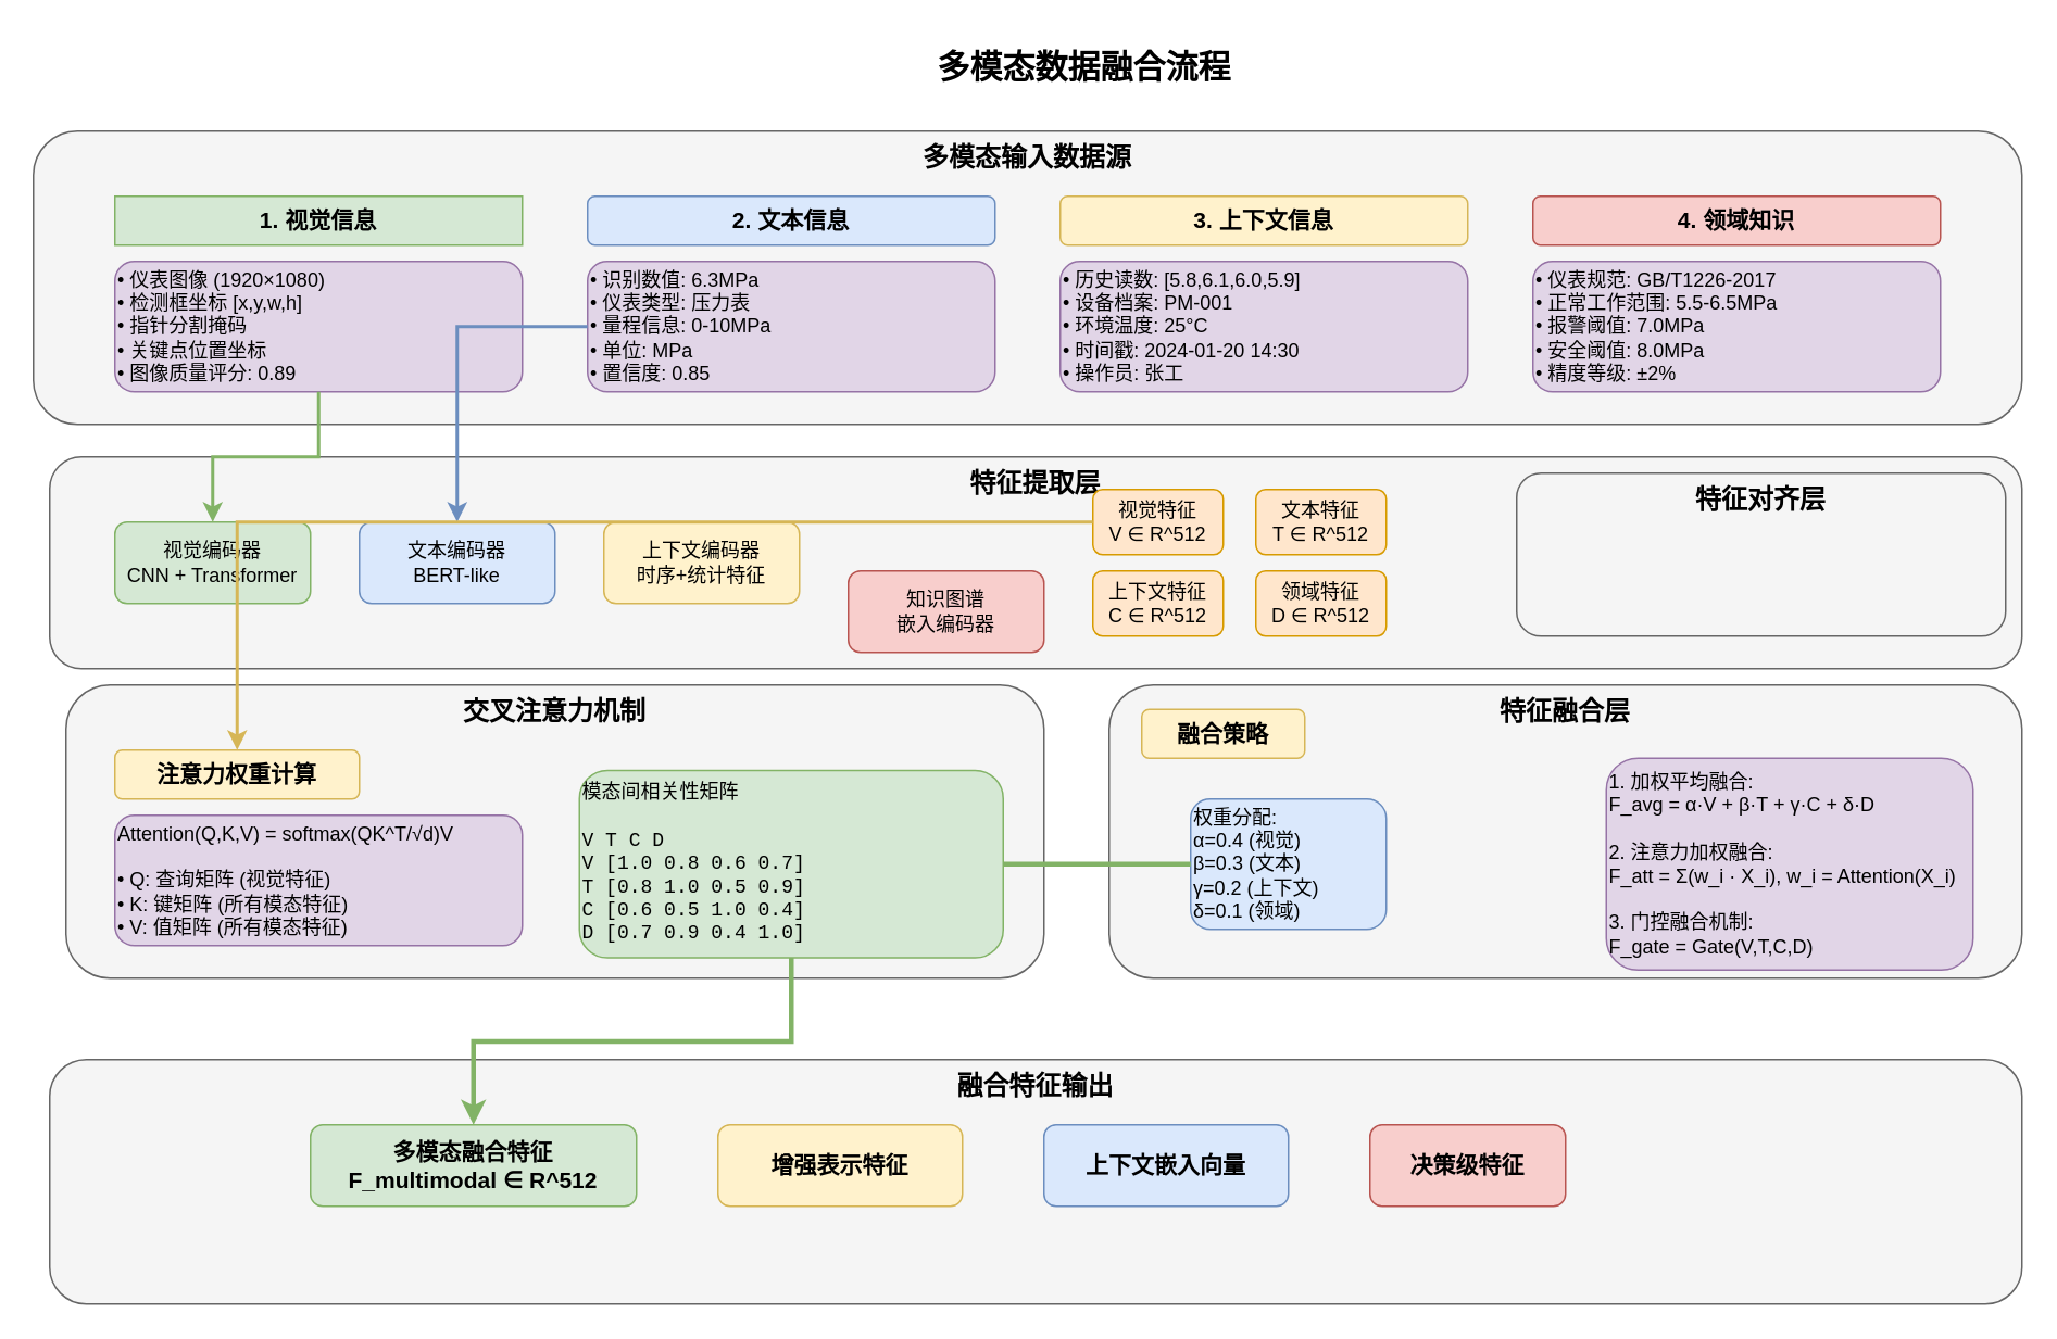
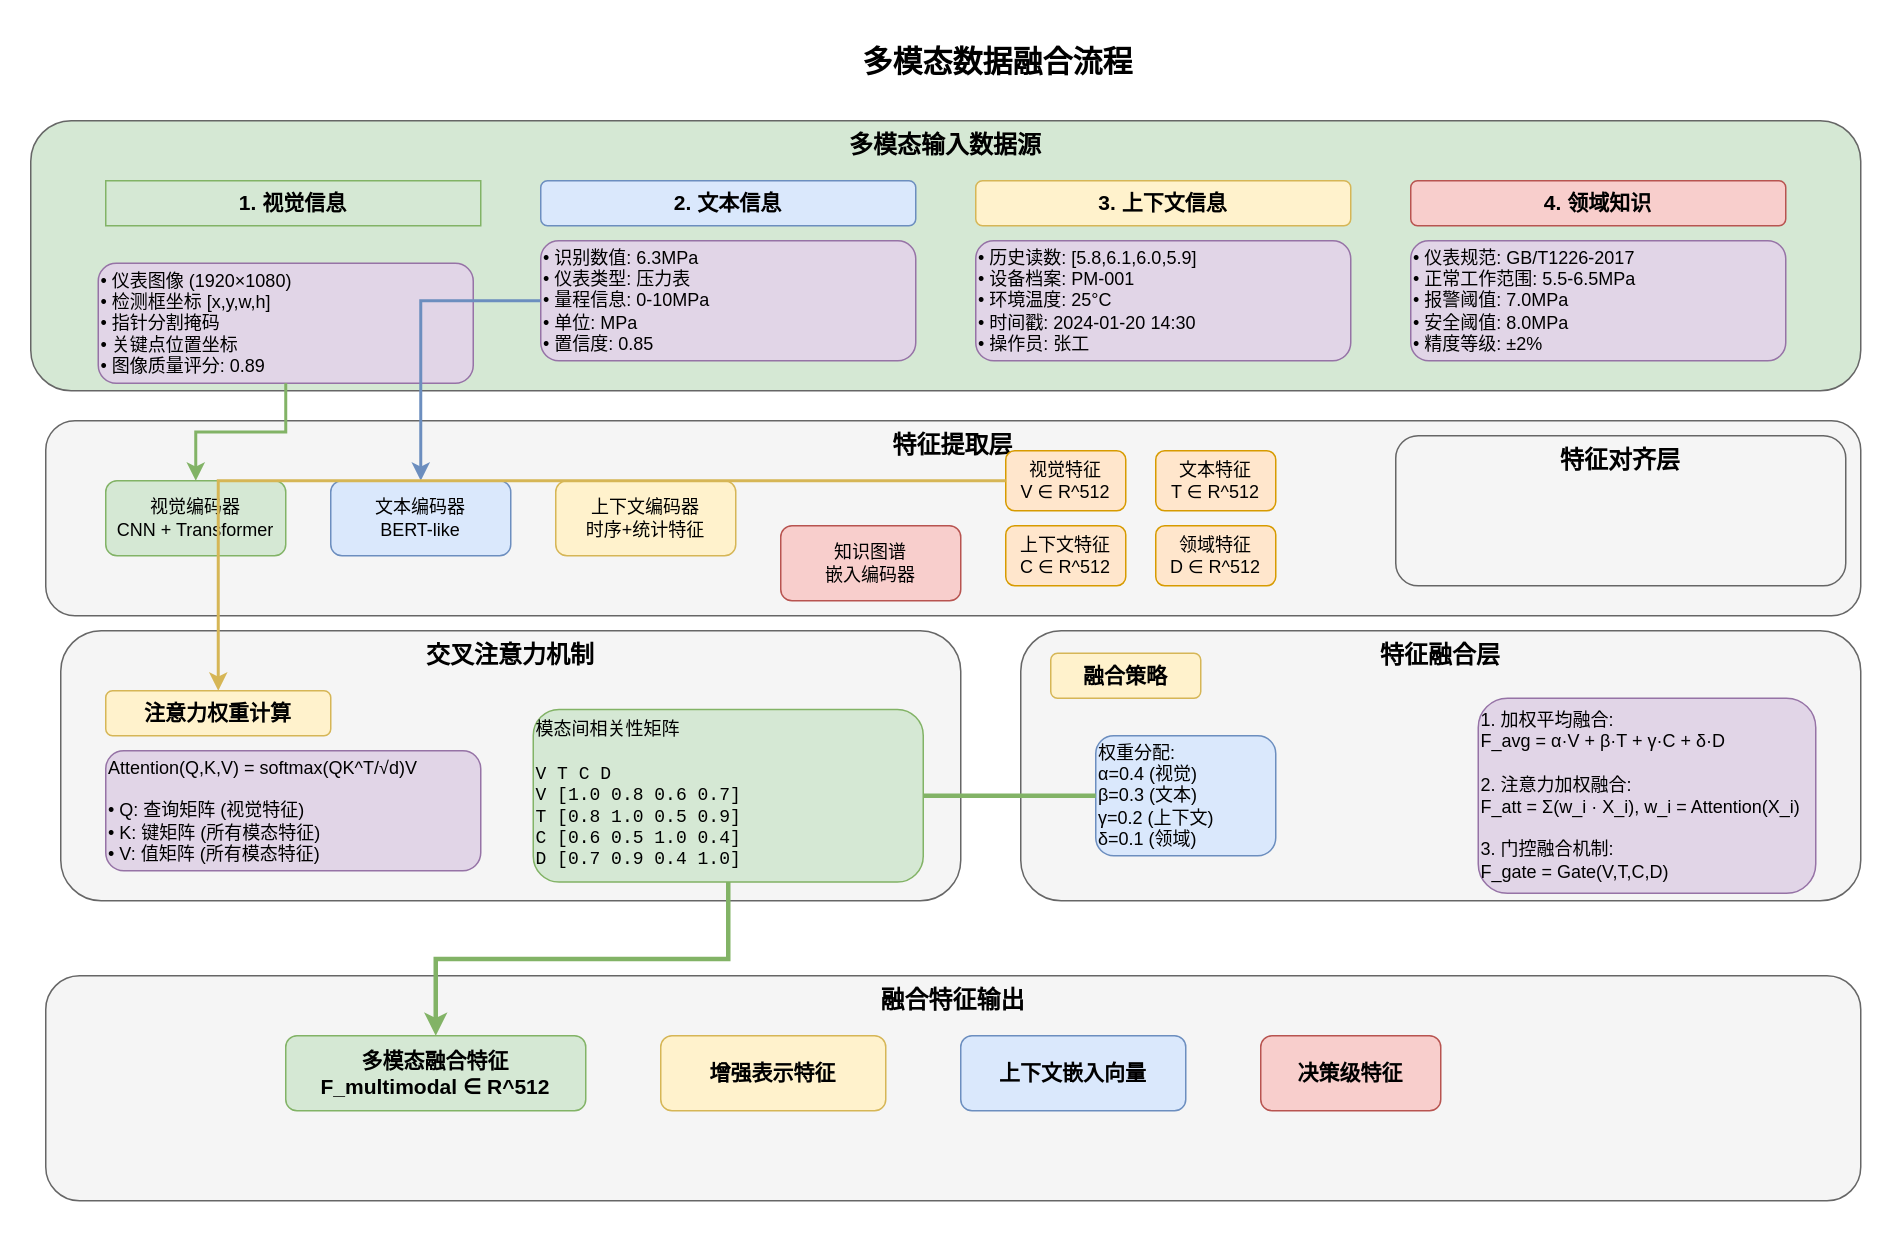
- <mxCell id="3" value="多模态输入数据源" style="rounded=1;whiteSpace=wrap;html=1;fillColor=#f5f5f5;strokeColor=#666666;fontSize=16;fontStyle=1;verticalAlign=top;" parent="1" vertex="1"><mxGeometry x="20" y="80" width="1220" height="180" as="geometry" /></mxCell>
+ <mxCell id="3" value="多模态输入数据源" style="rounded=1;whiteSpace=wrap;html=1;fillColor=#d5e8d4;strokeColor=#666666;fontSize=16;fontStyle=1;verticalAlign=top;" parent="1" vertex="1"><mxGeometry x="20" y="80" width="1220" height="180" as="geometry" /></mxCell>
- <mxCell id="5" value="• 仪表图像 (1920×1080)&#10;• 检测框坐标 [x,y,w,h]&#10;• 指针分割掩码&#10;• 关键点位置坐标&#10;• 图像质量评分: 0.89" style="rounded=1;whiteSpace=wrap;html=1;fillColor=#e1d5e7;strokeColor=#9673a6;align=left;" parent="1" vertex="1"><mxGeometry x="70" y="160" width="250" height="80" as="geometry" /></mxCell>
+ <mxCell id="5" value="• 仪表图像 (1920×1080)&#10;• 检测框坐标 [x,y,w,h]&#10;• 指针分割掩码&#10;• 关键点位置坐标&#10;• 图像质量评分: 0.89" style="rounded=1;whiteSpace=wrap;html=1;fillColor=#e1d5e7;strokeColor=#9673a6;align=left;" parent="1" vertex="1"><mxGeometry x="65" y="175" width="250" height="80" as="geometry" /></mxCell>
